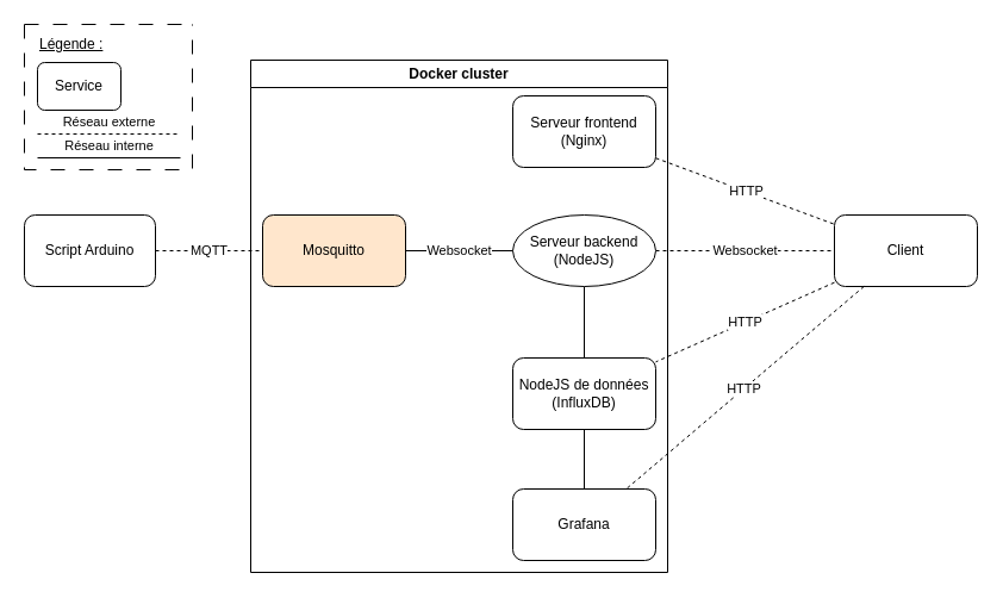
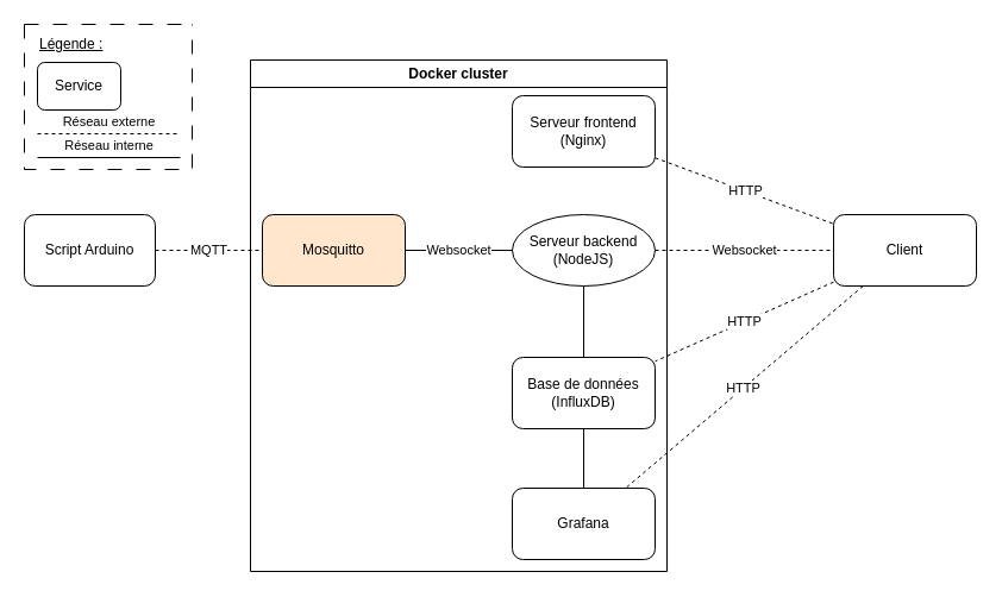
- <mxCell id="10" value="NodeJS de données (InfluxDB)" style="rounded=1;whiteSpace=wrap;html=1;" parent="9" vertex="1"><mxGeometry x="220" y="250" width="120" height="60" as="geometry" /></mxCell>
+ <mxCell id="10" value="Base de données (InfluxDB)" style="rounded=1;whiteSpace=wrap;html=1;" parent="9" vertex="1"><mxGeometry x="220" y="250" width="120" height="60" as="geometry" /></mxCell>
